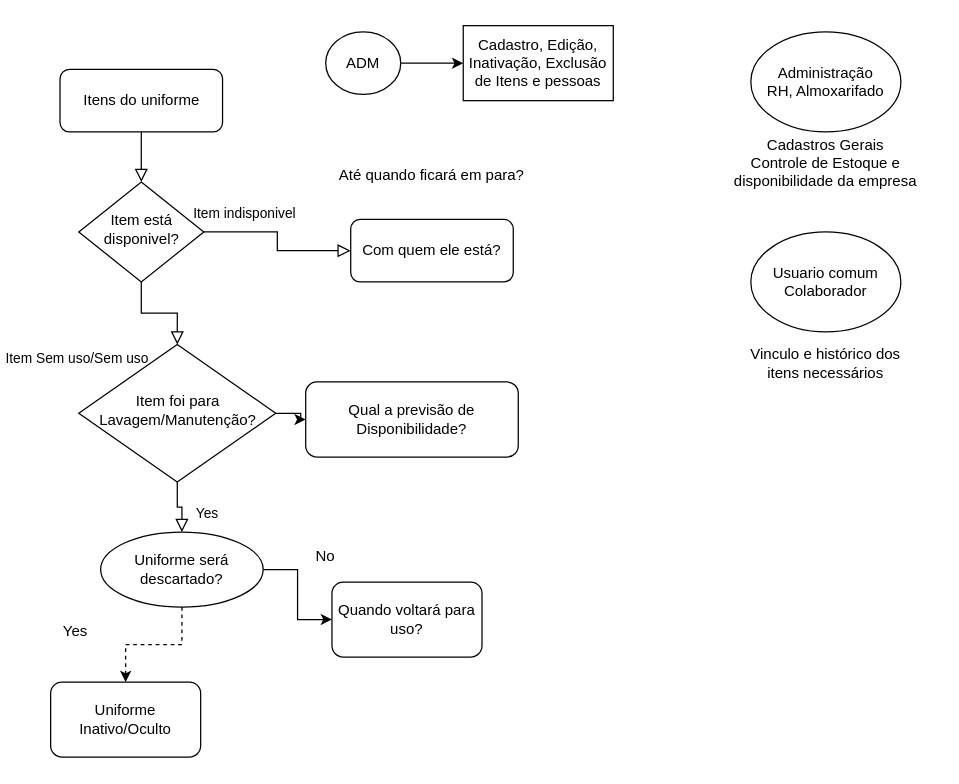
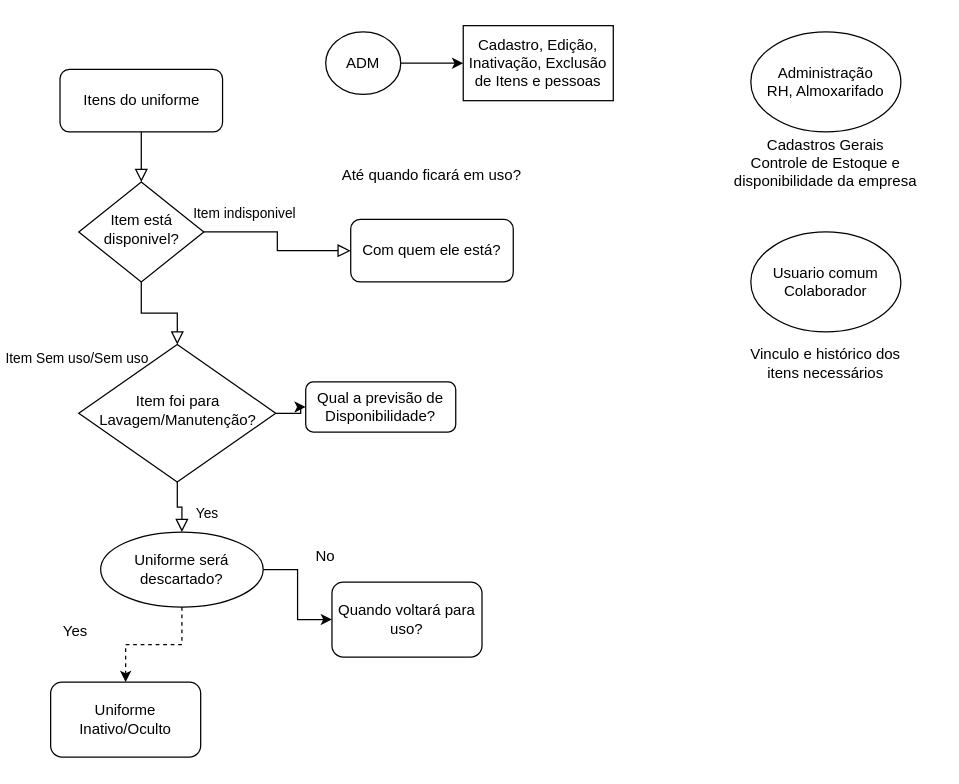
- <mxCell id="19" value="Até quando ficará em para?" style="text;html=1;align=center;verticalAlign=middle;whiteSpace=wrap;rounded=0;" vertex="1" parent="1"><mxGeometry x="265" y="105" width="160" height="70" as="geometry" /></mxCell>
+ <mxCell id="19" value="Até quando ficará em uso?" style="text;html=1;align=center;verticalAlign=middle;whiteSpace=wrap;rounded=0;" vertex="1" parent="1"><mxGeometry x="265" y="105" width="160" height="70" as="geometry" /></mxCell>
- <mxCell id="11" value="Qual a previsão de Disponibilidade?" style="rounded=1;whiteSpace=wrap;html=1;fontSize=12;glass=0;strokeWidth=1;shadow=0;" parent="1" vertex="1"><mxGeometry x="244" y="305" width="170" height="60" as="geometry" /></mxCell>
+ <mxCell id="11" value="Qual a previsão de Disponibilidade?" style="rounded=1;whiteSpace=wrap;html=1;fontSize=12;glass=0;strokeWidth=1;shadow=0;" parent="1" vertex="1"><mxGeometry x="244" y="305" width="120" height="40" as="geometry" /></mxCell>
